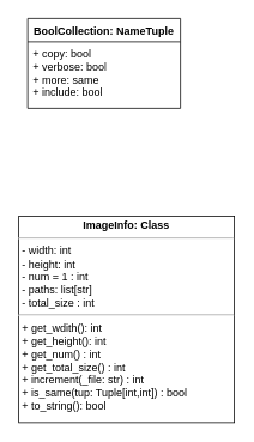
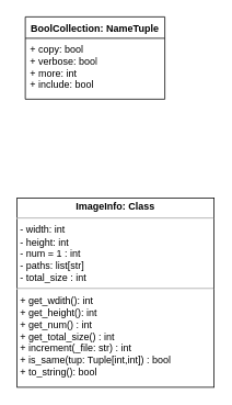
- <mxCell id="3" value="+ copy: bool&lt;br&gt;+ verbose: bool&lt;br&gt;+ more: same&lt;br&gt;+ include: bool" style="text;strokeColor=none;fillColor=none;align=left;verticalAlign=top;spacingLeft=4;spacingRight=4;overflow=hidden;rotatable=0;points=[[0,0.5],[1,0.5]];portConstraint=eastwest;whiteSpace=wrap;html=1;" vertex="1" parent="2"><mxGeometry y="26" width="170" height="74" as="geometry" /></mxCell>
+ <mxCell id="3" value="+ copy: bool&lt;br&gt;+ verbose: bool&lt;br&gt;+ more: int&lt;br&gt;+ include: bool" style="text;strokeColor=none;fillColor=none;align=left;verticalAlign=top;spacingLeft=4;spacingRight=4;overflow=hidden;rotatable=0;points=[[0,0.5],[1,0.5]];portConstraint=eastwest;whiteSpace=wrap;html=1;" vertex="1" parent="2"><mxGeometry y="26" width="170" height="74" as="geometry" /></mxCell>
